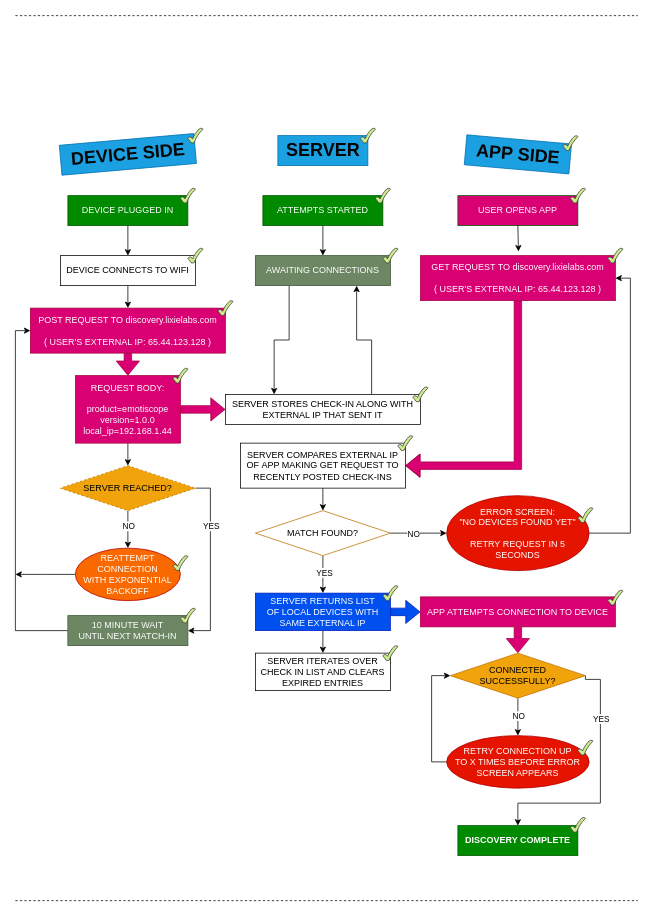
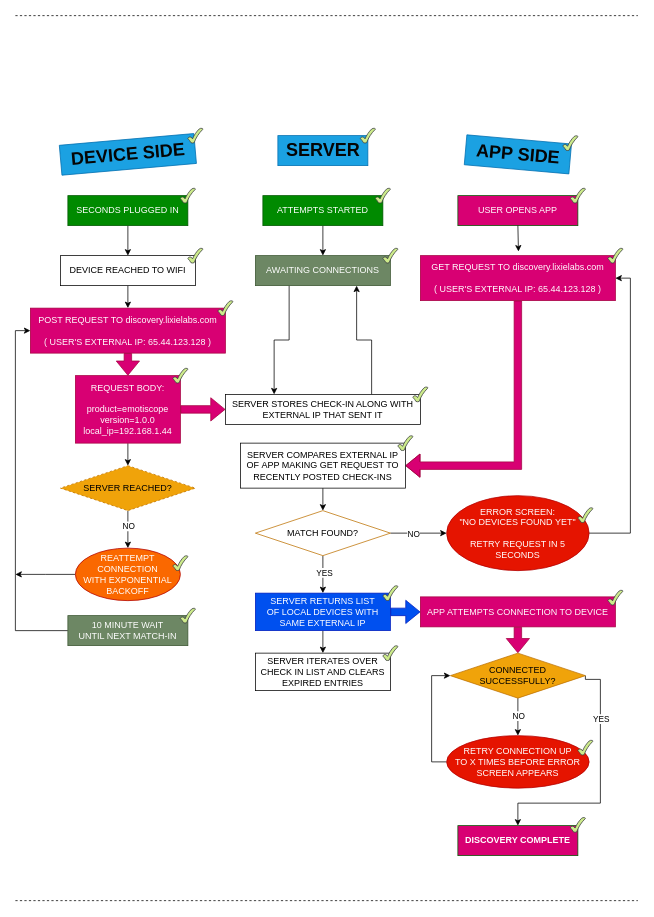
- <mxCell id="3" value="DEVICE PLUGGED IN" style="rounded=0;whiteSpace=wrap;html=1;fillColor=#008a00;fontColor=#ffffff;strokeColor=#005700;" parent="1" vertex="1"><mxGeometry x="90" y="260" width="160" height="40" as="geometry" /></mxCell>
+ <mxCell id="3" value="SECONDS PLUGGED IN" style="rounded=0;whiteSpace=wrap;html=1;fillColor=#008a00;fontColor=#ffffff;strokeColor=#005700;" parent="1" vertex="1"><mxGeometry x="90" y="260" width="160" height="40" as="geometry" /></mxCell>
- <mxCell id="6" value="DEVICE CONNECTS TO WIFI" style="rounded=0;whiteSpace=wrap;html=1;" parent="1" vertex="1"><mxGeometry x="80" y="340" width="180" height="40" as="geometry" /></mxCell>
+ <mxCell id="6" value="DEVICE REACHED TO WIFI" style="rounded=0;whiteSpace=wrap;html=1;" parent="1" vertex="1"><mxGeometry x="80" y="340" width="180" height="40" as="geometry" /></mxCell>
- <mxCell id="36" style="edgeStyle=orthogonalEdgeStyle;rounded=0;orthogonalLoop=1;jettySize=auto;html=1;exitX=1;exitY=0.5;exitDx=0;exitDy=0;entryX=1;entryY=0.5;entryDx=0;entryDy=0;" parent="1" source="38" target="33" edge="1"><mxGeometry relative="1" as="geometry"><Array as="points"><mxPoint x="280" y="650" /><mxPoint x="280" y="840" /></Array></mxGeometry></mxCell>
- <mxCell id="37" value="YES" style="edgeLabel;html=1;align=center;verticalAlign=middle;resizable=0;points=[];rounded=0;" parent="36" vertex="1" connectable="0"><mxGeometry x="-0.172" y="-2" relative="1" as="geometry"><mxPoint x="2" y="-29" as="offset" /></mxGeometry></mxCell>
- <mxCell id="55" value="DISCOVERY COMPLETE" style="rounded=0;whiteSpace=wrap;html=1;fillColor=#008a00;fontColor=#ffffff;strokeColor=#005700;fontStyle=1;" parent="1" vertex="1"><mxGeometry x="610" y="1100" width="160" height="40" as="geometry" /></mxCell>
+ <mxCell id="55" value="DISCOVERY COMPLETE" style="rounded=0;whiteSpace=wrap;html=1;fillColor=#d80073;fontColor=#ffffff;strokeColor=#005700;fontStyle=1;" parent="1" vertex="1"><mxGeometry x="610" y="1100" width="160" height="40" as="geometry" /></mxCell>
